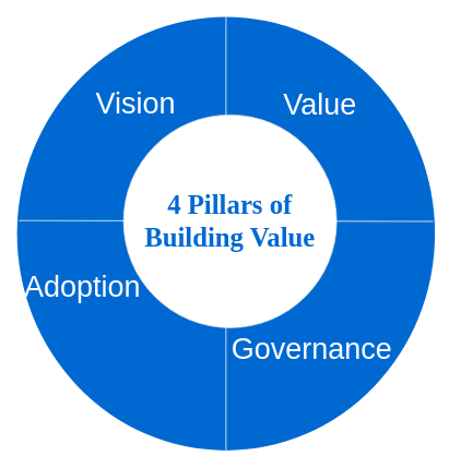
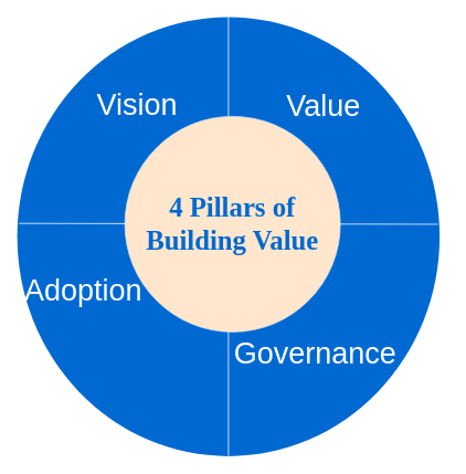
- <mxCell id="10" value="&lt;h2&gt;4 Pillars of Building Value&lt;/h2&gt;" style="ellipse;whiteSpace=wrap;html=1;rounded=0;shadow=0;comic=0;strokeWidth=1;fontFamily=Verdana;fontSize=22;strokeColor=#E6E6E6;fillColor=#ffffff;fontColor=#0069D1;fontStyle=1" parent="1" vertex="1"><mxGeometry x="150" y="140" width="260" height="260" as="geometry" /></mxCell>
+ <mxCell id="10" value="&lt;h2&gt;4 Pillars of Building Value&lt;/h2&gt;" style="ellipse;whiteSpace=wrap;html=1;rounded=0;shadow=0;comic=0;strokeWidth=1;fontFamily=Verdana;fontSize=22;strokeColor=#E6E6E6;fillColor=#ffe6cc;fontColor=#0069D1;fontStyle=1;" parent="1" vertex="1"><mxGeometry x="150" y="140" width="260" height="260" as="geometry" /></mxCell>
